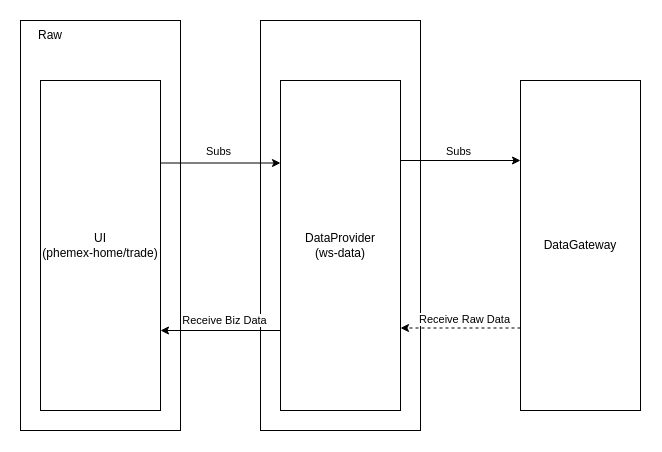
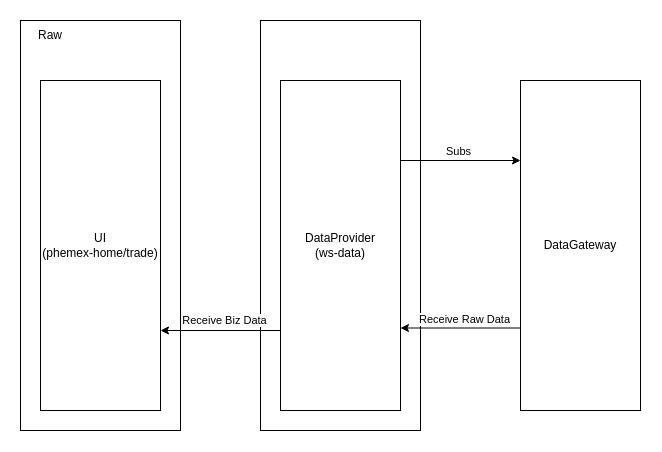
- <mxCell id="8" value="" style="endArrow=classic;html=1;rounded=0;exitX=1;exitY=0.25;exitDx=0;exitDy=0;entryX=0;entryY=0.25;entryDx=0;entryDy=0;" edge="1" parent="1" source="4" target="5"><mxGeometry width="50" height="50" relative="1" as="geometry"><mxPoint x="210" y="104" as="sourcePoint" /><mxPoint x="210" y="444" as="targetPoint" /></mxGeometry></mxCell>
- <mxCell id="9" value="Subs" style="edgeLabel;html=1;align=center;verticalAlign=middle;resizable=0;points=[];" vertex="1" connectable="0" parent="8"><mxGeometry x="-0.043" y="4" relative="1" as="geometry"><mxPoint y="-8" as="offset" /></mxGeometry></mxCell>
- <mxCell id="12" value="" style="endArrow=classic;html=1;rounded=0;exitX=0;exitY=0.75;exitDx=0;exitDy=0;entryX=1;entryY=0.75;entryDx=0;entryDy=0;dashed=1;" edge="1" parent="1" source="6" target="5"><mxGeometry width="50" height="50" relative="1" as="geometry"><mxPoint x="470" y="370" as="sourcePoint" /><mxPoint x="590" y="370" as="targetPoint" /></mxGeometry></mxCell>
+ <mxCell id="12" value="" style="endArrow=classic;html=1;rounded=0;exitX=0;exitY=0.75;exitDx=0;exitDy=0;entryX=1;entryY=0.75;entryDx=0;entryDy=0;" edge="1" parent="1" source="6" target="5"><mxGeometry width="50" height="50" relative="1" as="geometry"><mxPoint x="470" y="370" as="sourcePoint" /><mxPoint x="590" y="370" as="targetPoint" /></mxGeometry></mxCell>
